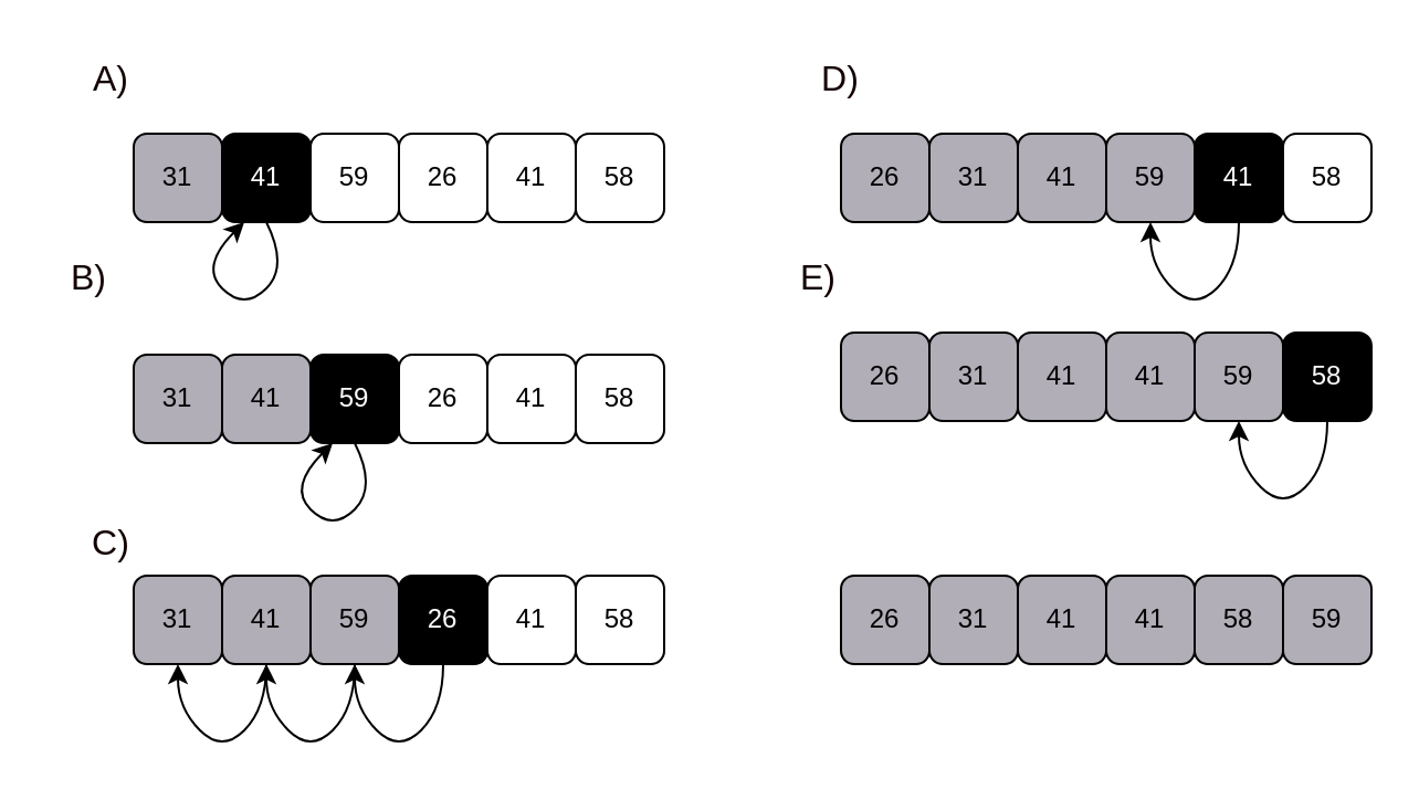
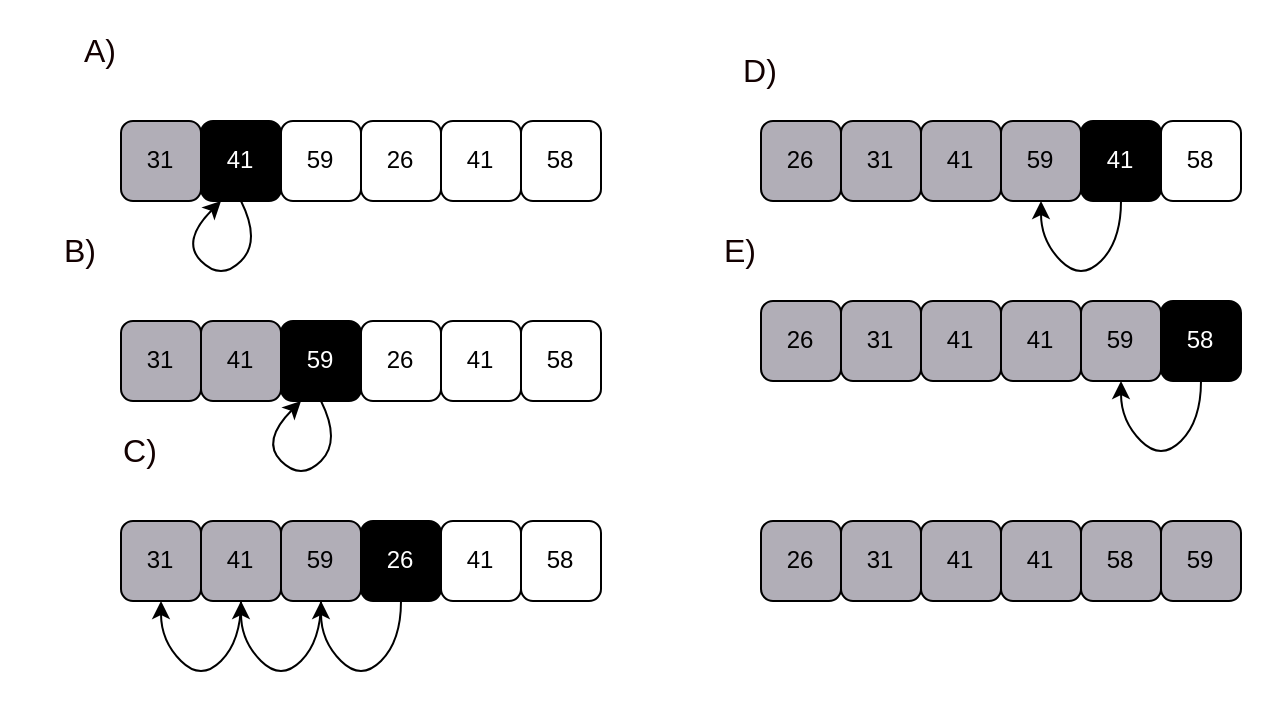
- <mxCell id="45" value="&lt;font color=&quot;#130101&quot; style=&quot;font-size: 16px;&quot;&gt;A)&lt;/font&gt;" style="text;html=1;strokeColor=none;fillColor=none;align=center;verticalAlign=middle;whiteSpace=wrap;rounded=0;fontColor=#ffffff;fontSize=16;" vertex="1" parent="1"><mxGeometry x="30" y="20" width="40" height="30" as="geometry" /></mxCell>
+ <mxCell id="45" value="&lt;font color=&quot;#130101&quot; style=&quot;font-size: 16px;&quot;&gt;A)&lt;/font&gt;" style="text;html=1;strokeColor=none;fillColor=none;align=center;verticalAlign=middle;whiteSpace=wrap;rounded=0;fontColor=#ffffff;fontSize=16;" vertex="1" parent="1"><mxGeometry x="30" y="10" width="40" height="30" as="geometry" /></mxCell>
- <mxCell id="47" value="&lt;font color=&quot;#130101&quot; style=&quot;font-size: 16px;&quot;&gt;C)&lt;/font&gt;" style="text;html=1;strokeColor=none;fillColor=none;align=center;verticalAlign=middle;whiteSpace=wrap;rounded=0;fontColor=#ffffff;fontSize=16;" vertex="1" parent="1"><mxGeometry x="30" y="230" width="40" height="30" as="geometry" /></mxCell>
+ <mxCell id="47" value="&lt;font color=&quot;#130101&quot; style=&quot;font-size: 16px;&quot;&gt;C)&lt;/font&gt;" style="text;html=1;strokeColor=none;fillColor=none;align=center;verticalAlign=middle;whiteSpace=wrap;rounded=0;fontColor=#ffffff;fontSize=16;" vertex="1" parent="1"><mxGeometry x="50" y="210" width="40" height="30" as="geometry" /></mxCell>
